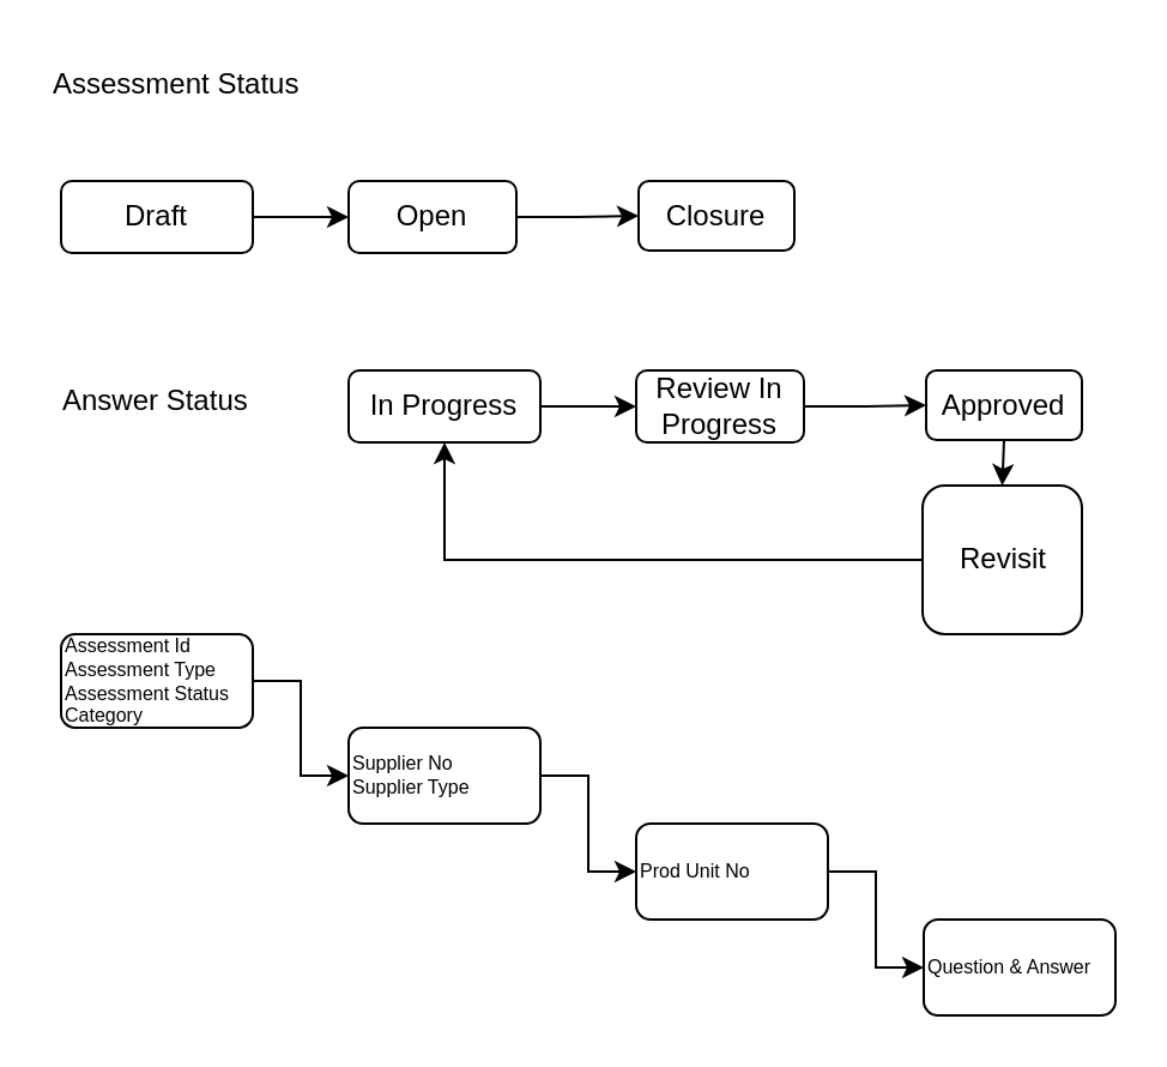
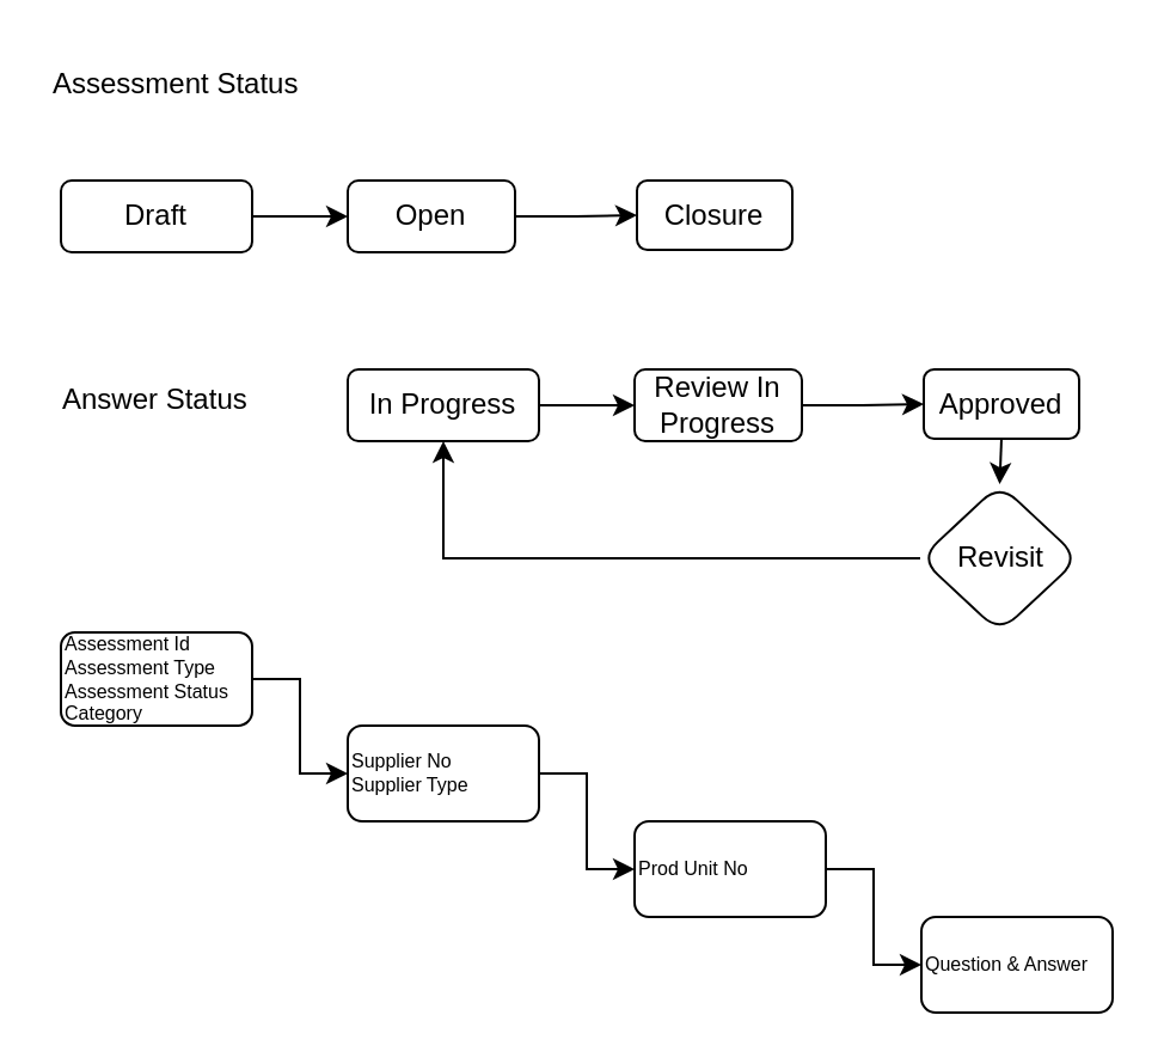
- <mxCell id="16" value="Revisit" style="whiteSpace=wrap;html=1;rounded=1;" vertex="1" parent="1"><mxGeometry x="384.5" y="202" width="66.5" height="62" as="geometry" /></mxCell>
+ <mxCell id="16" value="Revisit" style="rhombus;whiteSpace=wrap;html=1;rounded=1;" vertex="1" parent="1"><mxGeometry x="384.5" y="202" width="66.5" height="62" as="geometry" /></mxCell>
